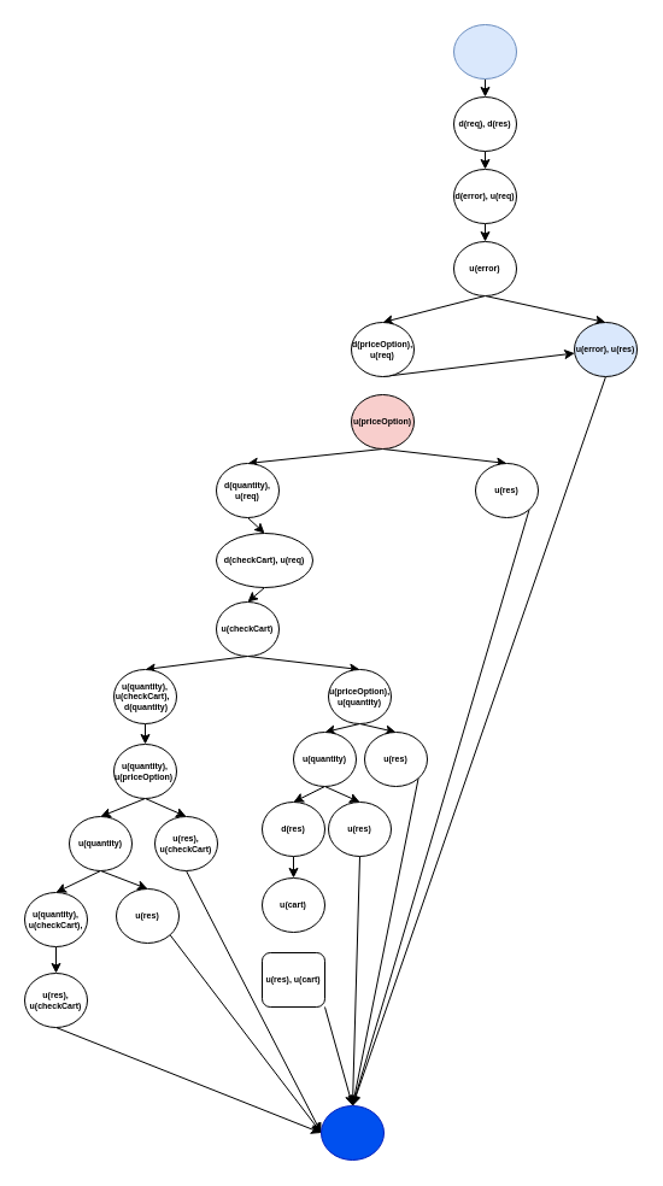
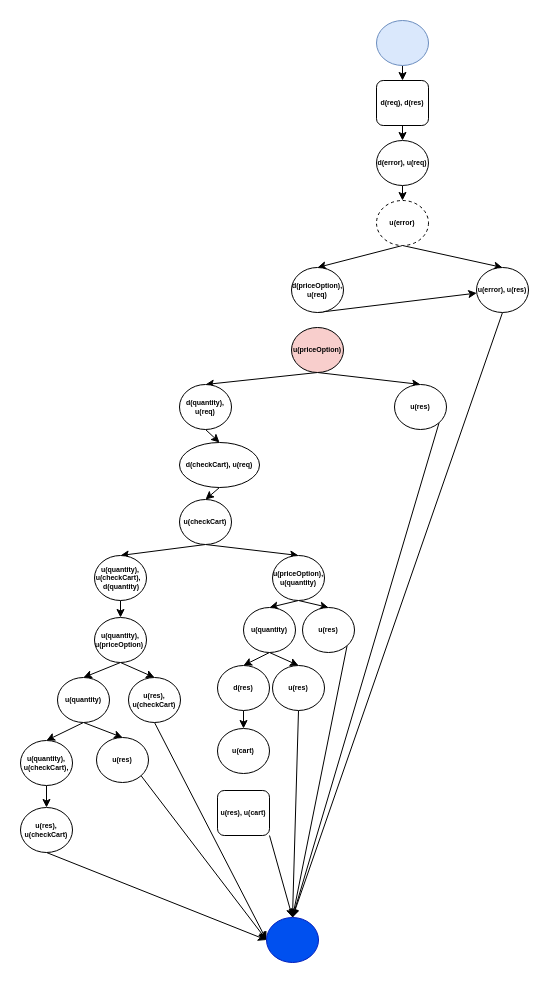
- <mxCell id="8" value="d(req), d(res)" style="ellipse;whiteSpace=wrap;html=1;verticalAlign=middle;fontSize=7;fontStyle=1" vertex="1" parent="1"><mxGeometry x="376" y="80" width="52" height="45" as="geometry" /></mxCell>
+ <mxCell id="8" value="d(req), d(res)" style="whiteSpace=wrap;html=1;verticalAlign=middle;fontSize=7;fontStyle=1;rounded=1;" vertex="1" parent="1"><mxGeometry x="376" y="80" width="52" height="45" as="geometry" /></mxCell>
- <mxCell id="6" value="u(error)" style="ellipse;whiteSpace=wrap;html=1;verticalAlign=middle;fontSize=7;strokeWidth=1;fontStyle=1" vertex="1" parent="1"><mxGeometry x="376" y="200" width="52" height="45" as="geometry" /></mxCell>
+ <mxCell id="6" value="u(error)" style="ellipse;whiteSpace=wrap;html=1;verticalAlign=middle;fontSize=7;strokeWidth=1;fontStyle=1;dashed=1;" vertex="1" parent="1"><mxGeometry x="376" y="200" width="52" height="45" as="geometry" /></mxCell>
- <mxCell id="12" value="u(error), u(res)" style="ellipse;whiteSpace=wrap;html=1;verticalAlign=middle;fontSize=7;fontStyle=1;fillColor=#dae8fc;" vertex="1" parent="1"><mxGeometry x="476" y="267" width="52" height="45" as="geometry" /></mxCell>
+ <mxCell id="12" value="u(error), u(res)" style="ellipse;whiteSpace=wrap;html=1;verticalAlign=middle;fontSize=7;fontStyle=1" vertex="1" parent="1"><mxGeometry x="476" y="267" width="52" height="45" as="geometry" /></mxCell>
